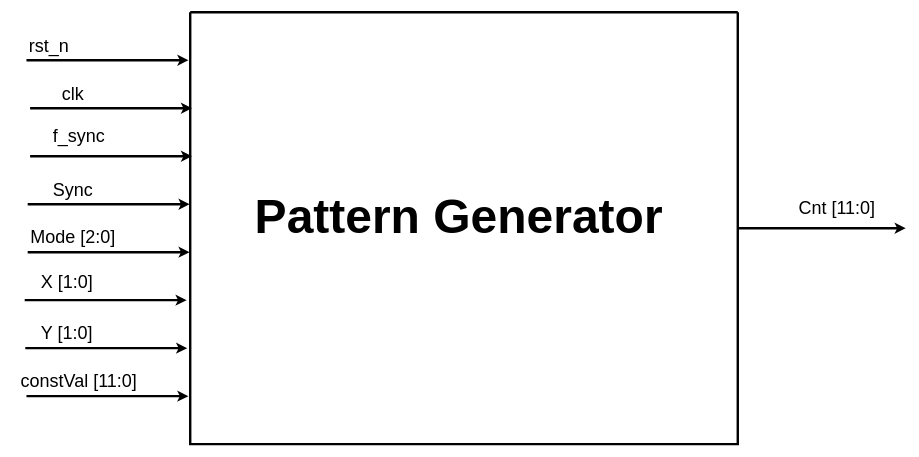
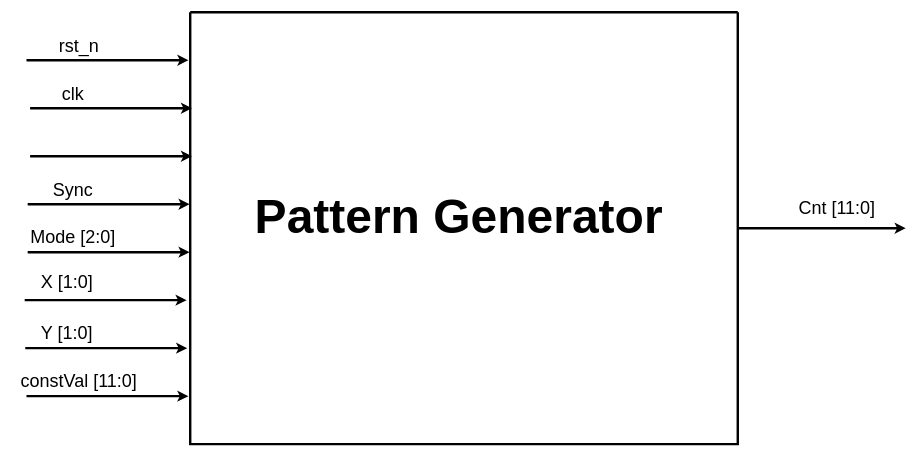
- <mxCell id="2" value="&lt;font style=&quot;font-size: 30px;&quot;&gt;rst_n&lt;/font&gt;" style="text;html=1;align=center;verticalAlign=middle;resizable=0;points=[];autosize=1;strokeColor=none;fillColor=none;" parent="1" vertex="1"><mxGeometry x="35" y="50" width="90" height="50" as="geometry" /></mxCell>
+ <mxCell id="2" value="&lt;font style=&quot;font-size: 30px;&quot;&gt;rst_n&lt;/font&gt;" style="text;html=1;align=center;verticalAlign=middle;resizable=0;points=[];autosize=1;strokeColor=none;fillColor=none;" parent="1" vertex="1"><mxGeometry x="85" y="50" width="90" height="50" as="geometry" /></mxCell>
- <mxCell id="5" value="&lt;font style=&quot;font-size: 30px;&quot;&gt;f_sync&lt;/font&gt;" style="text;html=1;align=center;verticalAlign=middle;resizable=0;points=[];autosize=1;strokeColor=none;fillColor=none;" parent="1" vertex="1"><mxGeometry x="75" y="200" width="110" height="50" as="geometry" /></mxCell>
